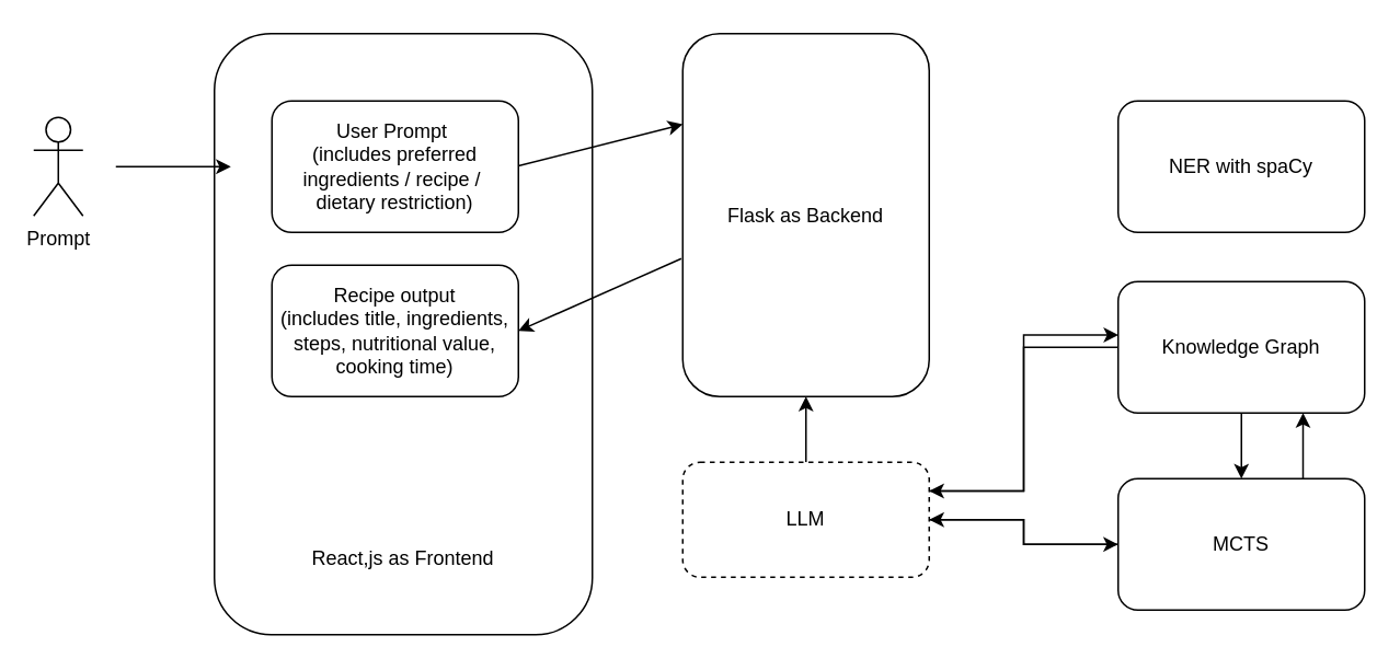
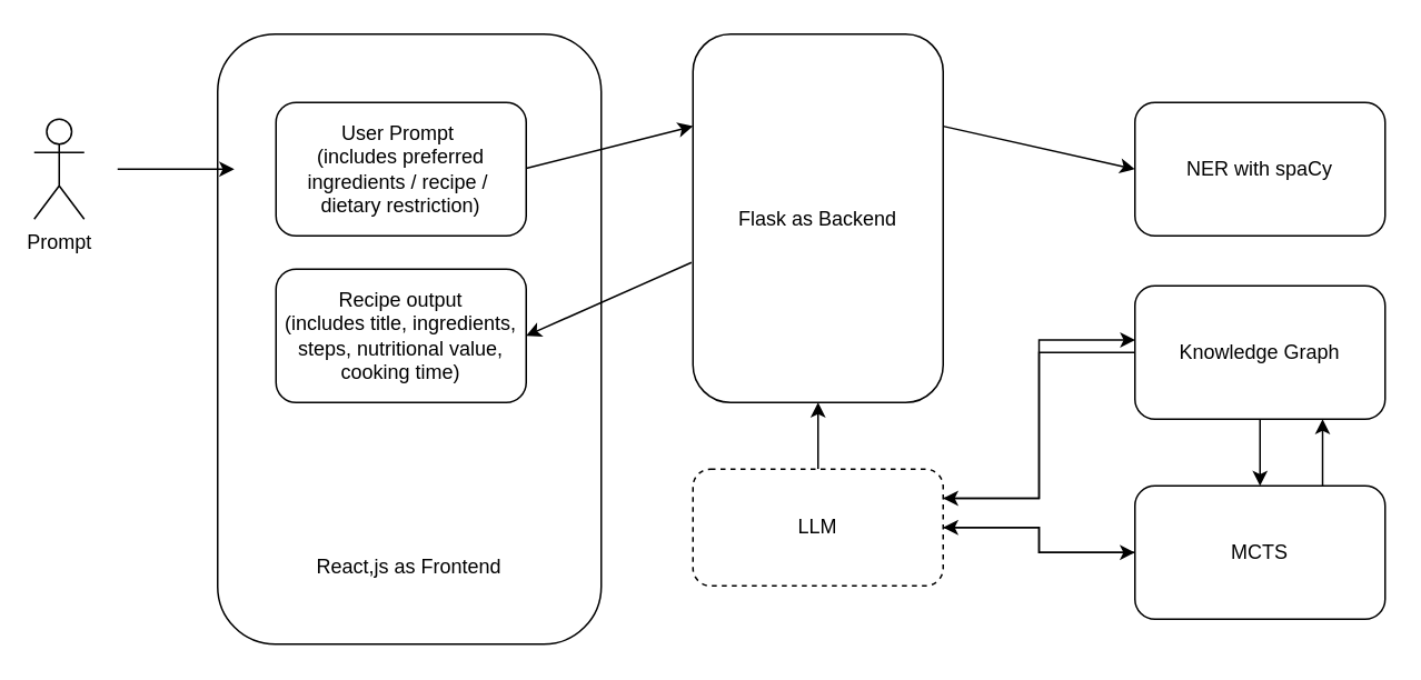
+ <mxCell id="17" value="" style="endArrow=classic;html=1;rounded=0;entryX=0;entryY=0.5;entryDx=0;entryDy=0;exitX=1;exitY=0.25;exitDx=0;exitDy=0;" edge="1" parent="1" source="16" target="6"><mxGeometry width="50" height="50" relative="1" as="geometry"><mxPoint x="775" y="151" as="sourcePoint" /><mxPoint x="775" y="251" as="targetPoint" /></mxGeometry></mxCell>
